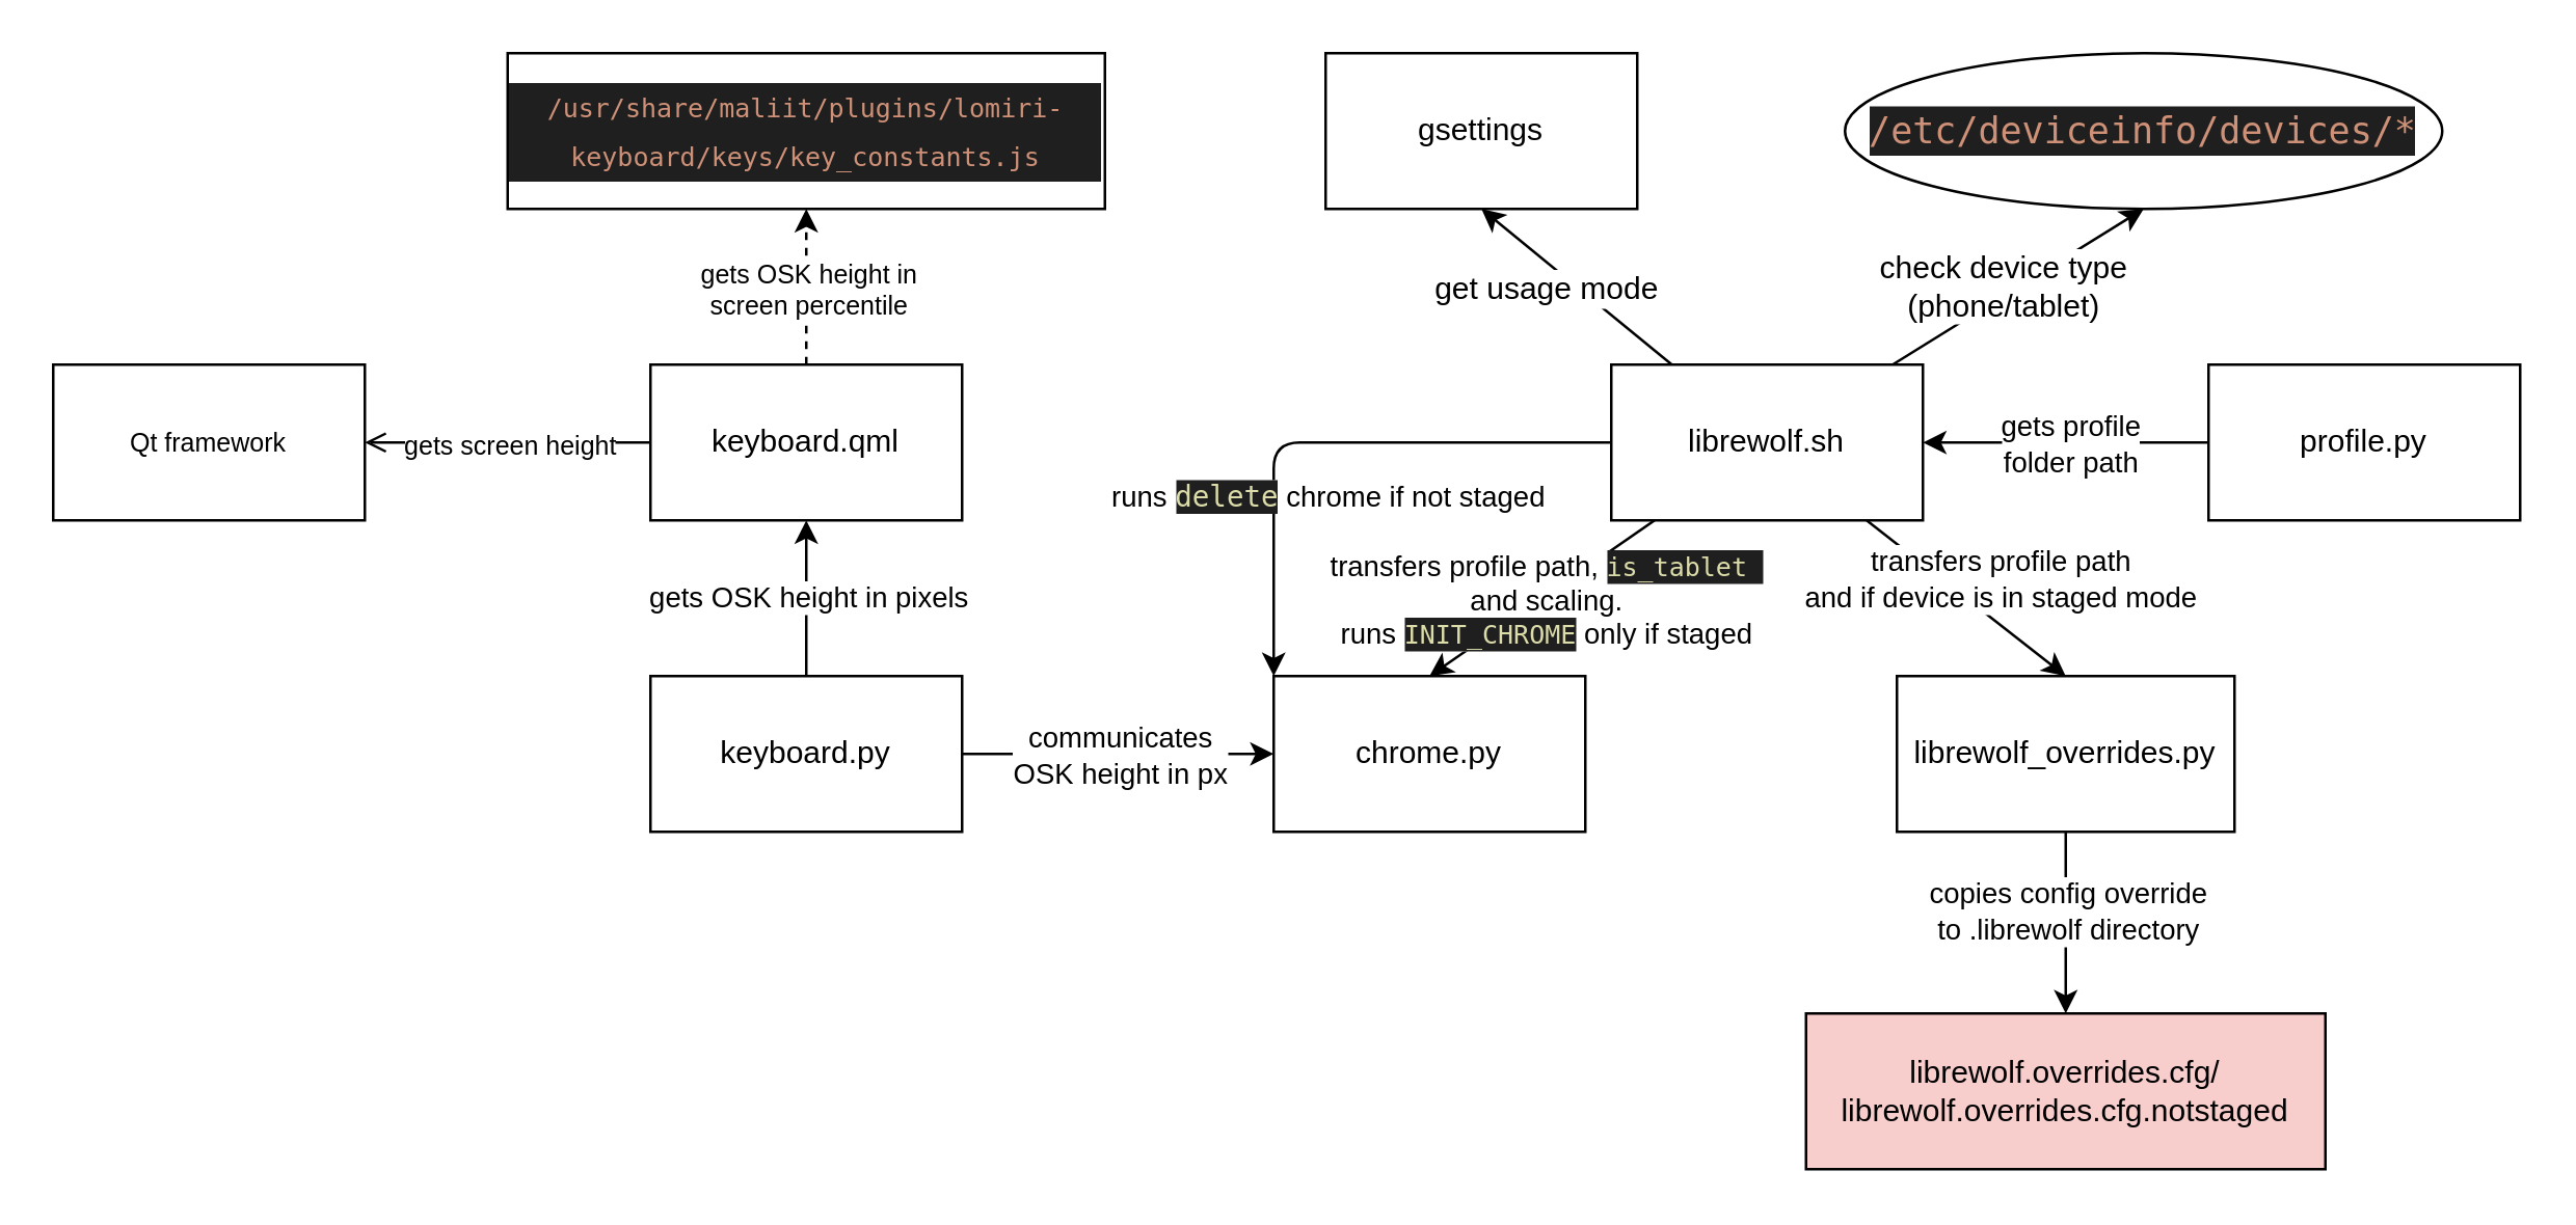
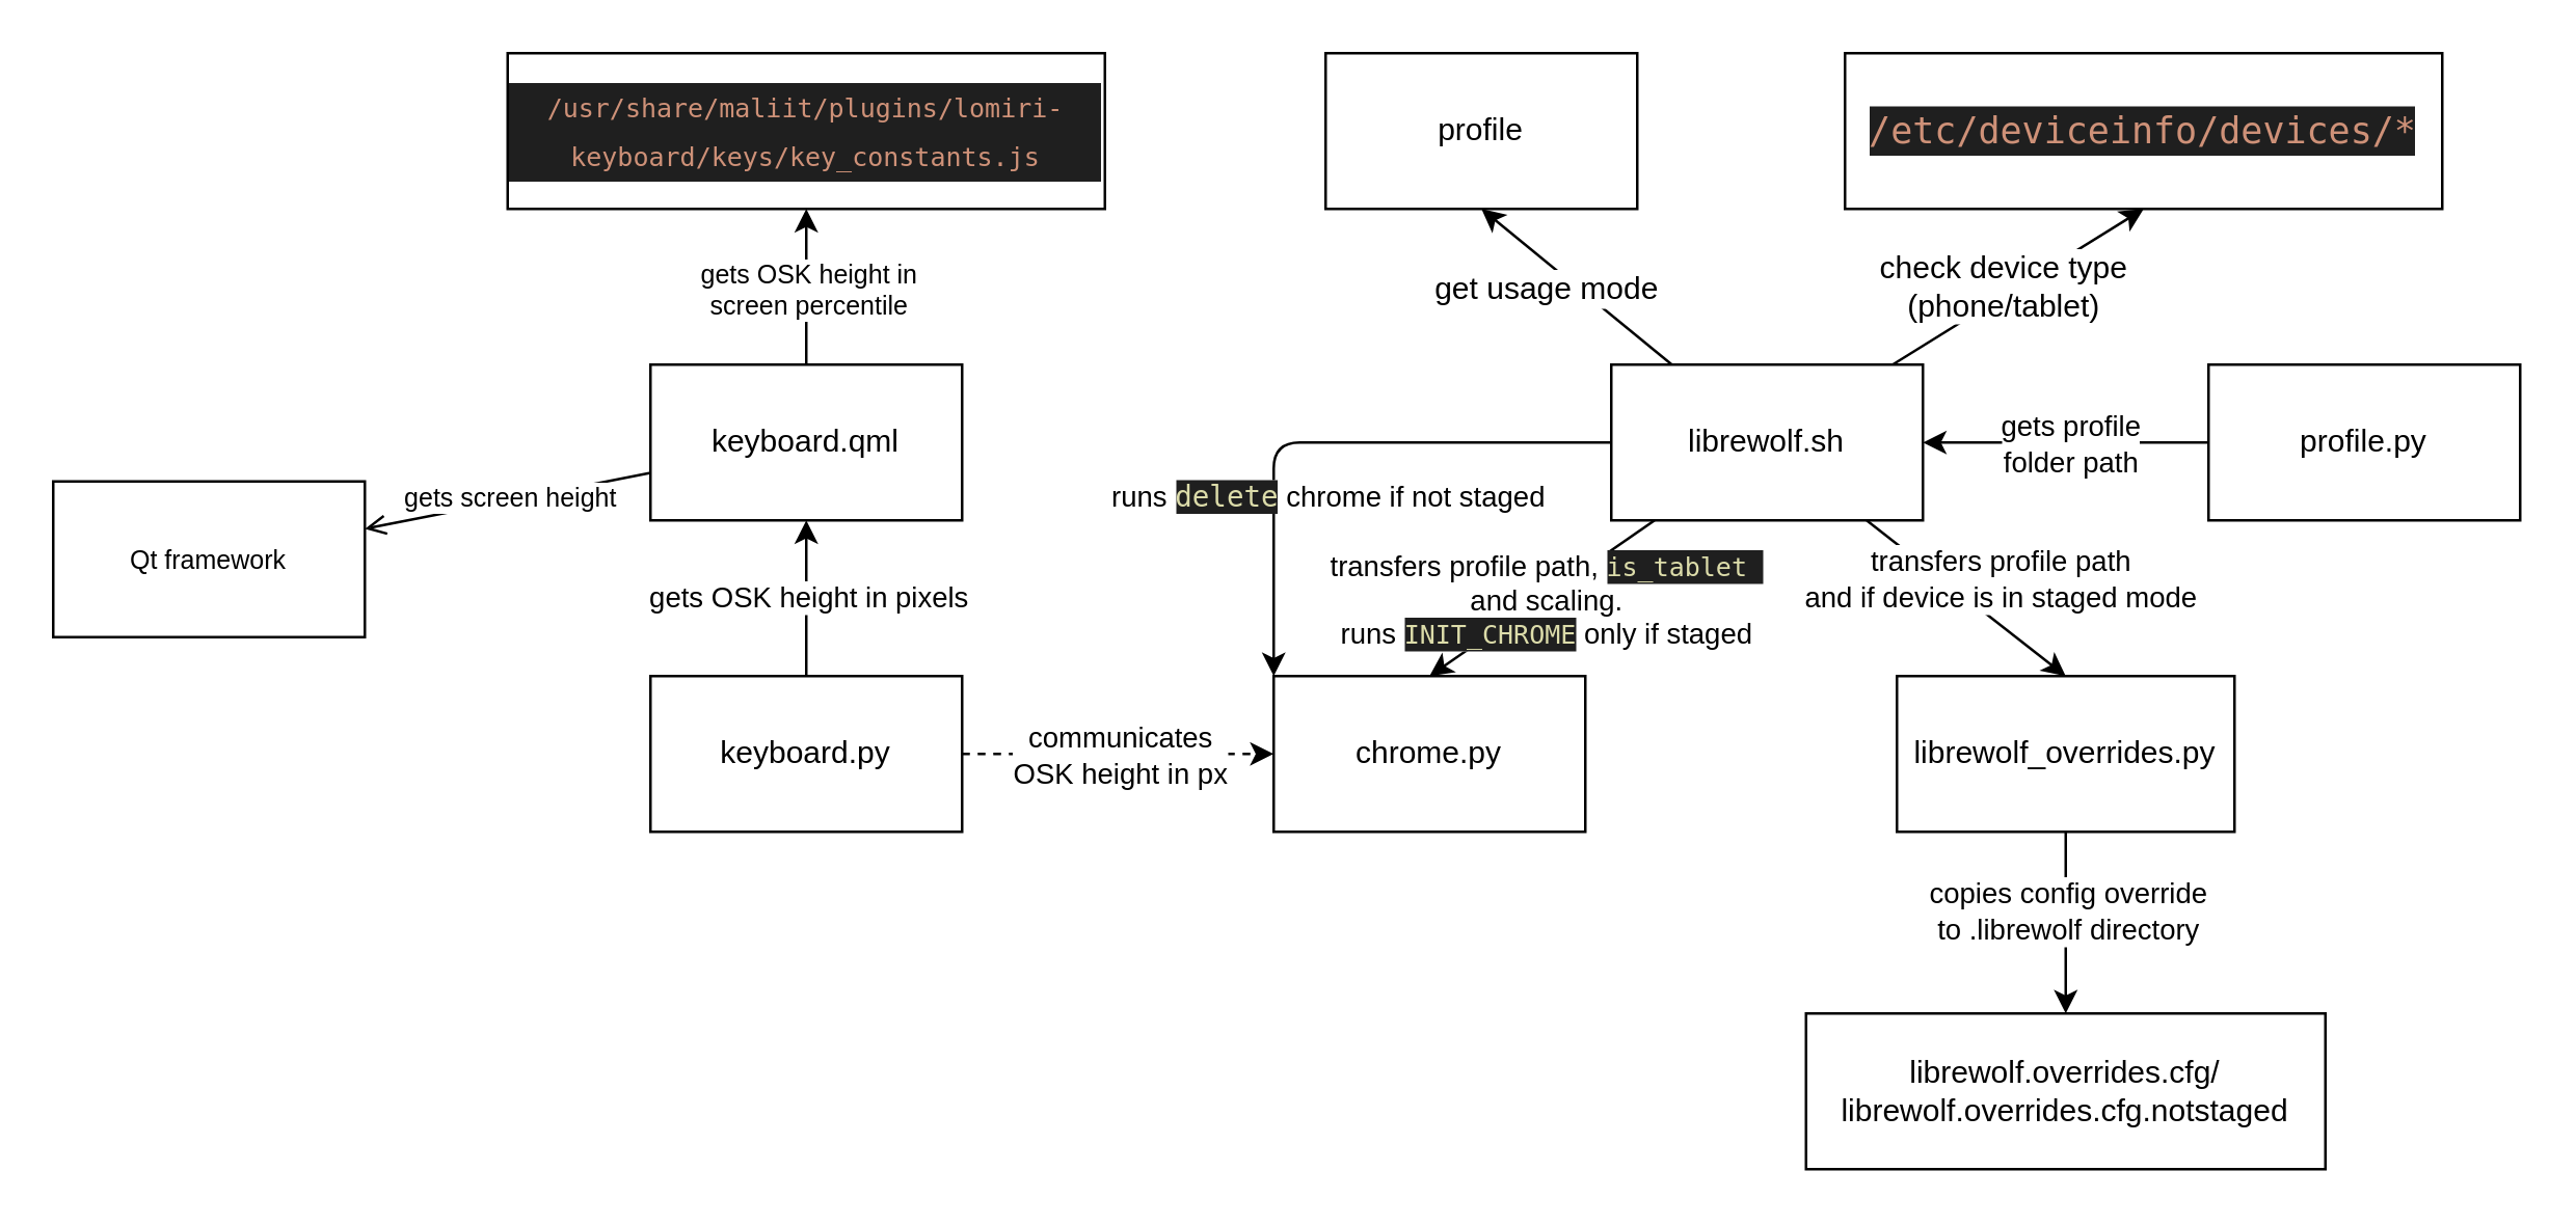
- <mxCell id="33" value="&lt;font style=&quot;font-size: 12px;&quot;&gt;gsettings&lt;/font&gt;" style="rounded=0;whiteSpace=wrap;html=1;fontSize=10;" vertex="1" parent="1"><mxGeometry x="510" width="120" height="60" as="geometry" y="20" /></mxCell>
+ <mxCell id="33" value="&lt;font style=&quot;font-size: 12px;&quot;&gt;profile&lt;/font&gt;" style="rounded=0;whiteSpace=wrap;html=1;fontSize=10;" vertex="1" parent="1"><mxGeometry x="510" width="120" height="60" as="geometry" y="20" /></mxCell>
- <mxCell id="34" value="&lt;div style=&quot;color: rgb(204, 204, 204); background-color: rgb(31, 31, 31); font-family: &amp;quot;Droid Sans Mono&amp;quot;, &amp;quot;monospace&amp;quot;, monospace; font-size: 14px; line-height: 19px;&quot;&gt;&lt;span style=&quot;color: #ce9178;&quot;&gt;/etc/deviceinfo/devices/*&lt;/span&gt;&lt;/div&gt;" style="ellipse;whiteSpace=wrap;html=1;fontSize=12;" vertex="1" parent="1"><mxGeometry x="710" width="230" height="60" as="geometry" y="20" /></mxCell>
+ <mxCell id="34" value="&lt;div style=&quot;color: rgb(204, 204, 204); background-color: rgb(31, 31, 31); font-family: &amp;quot;Droid Sans Mono&amp;quot;, &amp;quot;monospace&amp;quot;, monospace; font-size: 14px; line-height: 19px;&quot;&gt;&lt;span style=&quot;color: #ce9178;&quot;&gt;/etc/deviceinfo/devices/*&lt;/span&gt;&lt;/div&gt;" style="rounded=0;whiteSpace=wrap;html=1;fontSize=12;" vertex="1" parent="1"><mxGeometry x="710" width="230" height="60" as="geometry" y="20" /></mxCell>
- <mxCell id="14" value="" style="edgeStyle=none;html=1;fontSize=10;dashed=1;" edge="1" parent="1" source="18" target="31"><mxGeometry relative="1" as="geometry" /></mxCell>
+ <mxCell id="14" value="" style="edgeStyle=none;html=1;fontSize=10;" edge="1" parent="1" source="18" target="31"><mxGeometry relative="1" as="geometry" /></mxCell>
- <mxCell id="32" value="Qt framework" style="rounded=0;whiteSpace=wrap;html=1;fontSize=10;" vertex="1" parent="1"><mxGeometry x="20" y="140" width="120" height="60" as="geometry" /></mxCell>
+ <mxCell id="32" value="Qt framework" style="rounded=0;whiteSpace=wrap;html=1;fontSize=10;" vertex="1" parent="1"><mxGeometry x="20" y="185" width="120" height="60" as="geometry" /></mxCell>
- <mxCell id="9" value="" style="edgeStyle=none;html=1;" edge="1" parent="1" source="13" target="5"><mxGeometry relative="1" as="geometry" /></mxCell>
+ <mxCell id="9" value="" style="edgeStyle=none;html=1;dashed=1;" edge="1" parent="1" source="13" target="5"><mxGeometry relative="1" as="geometry" /></mxCell>
- <mxCell id="19" value="librewolf.overrides.cfg/&lt;br&gt;librewolf.overrides.cfg.notstaged" style="rounded=0;whiteSpace=wrap;html=1;fillColor=#f8cecc;" vertex="1" parent="1"><mxGeometry x="695" y="390" width="200" height="60" as="geometry" /></mxCell>
+ <mxCell id="19" value="librewolf.overrides.cfg/&lt;br&gt;librewolf.overrides.cfg.notstaged" style="rounded=0;whiteSpace=wrap;html=1;" vertex="1" parent="1"><mxGeometry x="695" y="390" width="200" height="60" as="geometry" /></mxCell>
